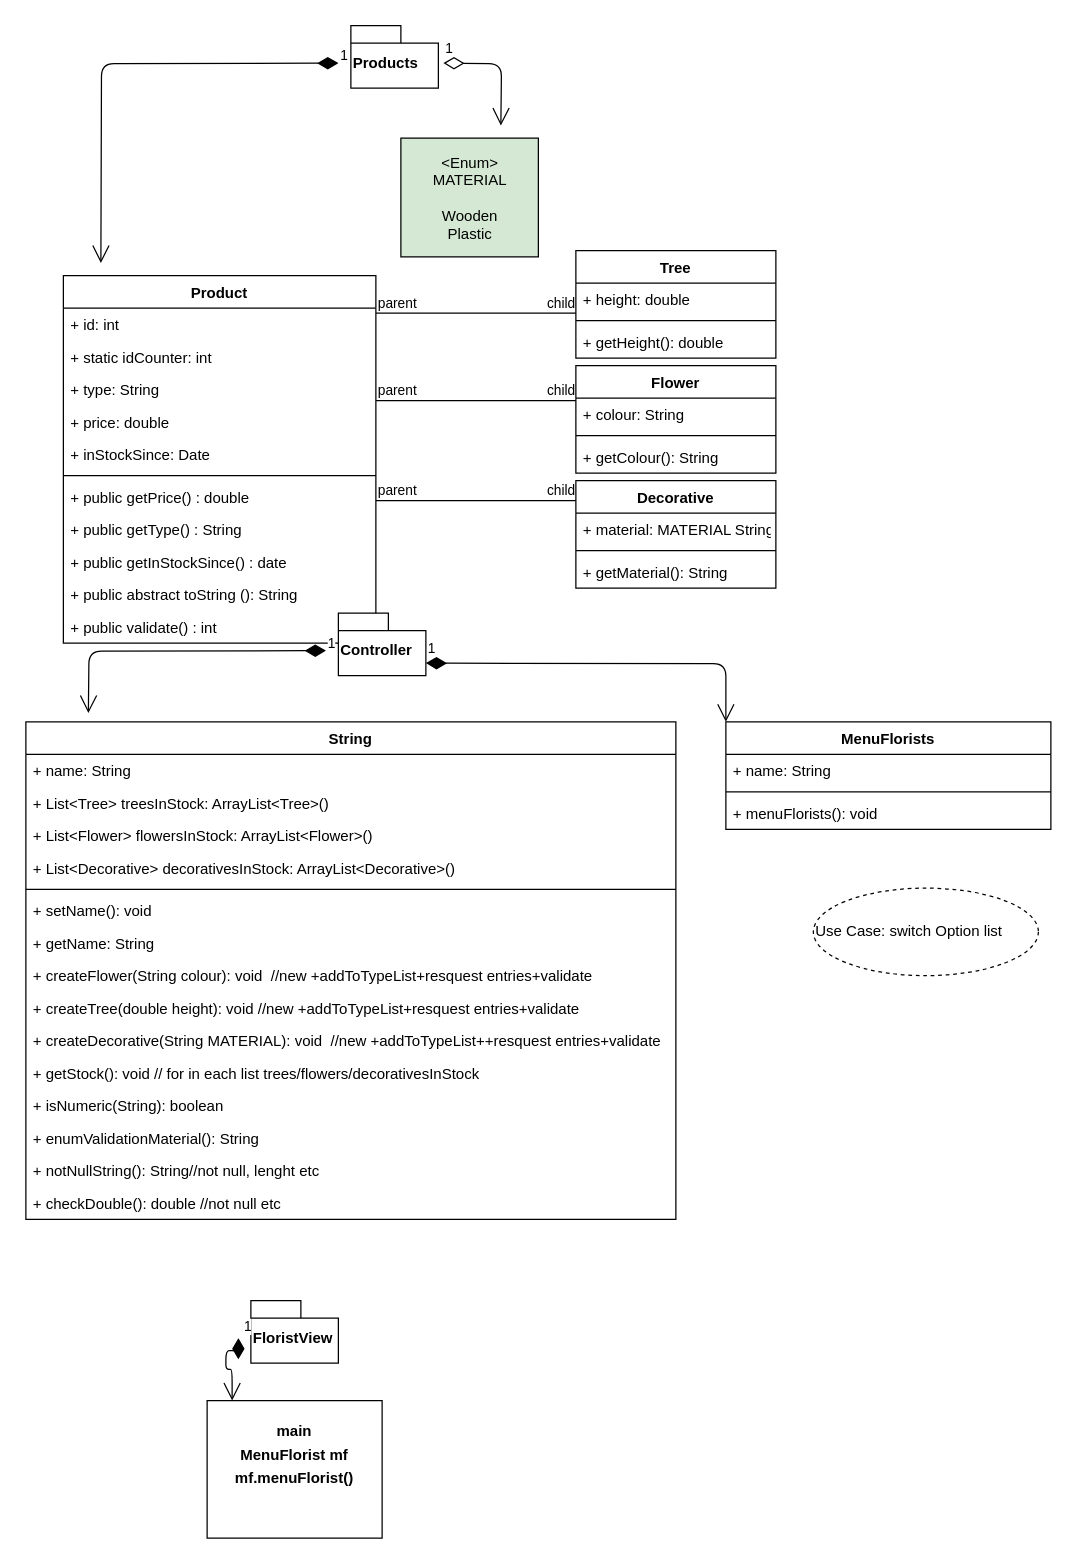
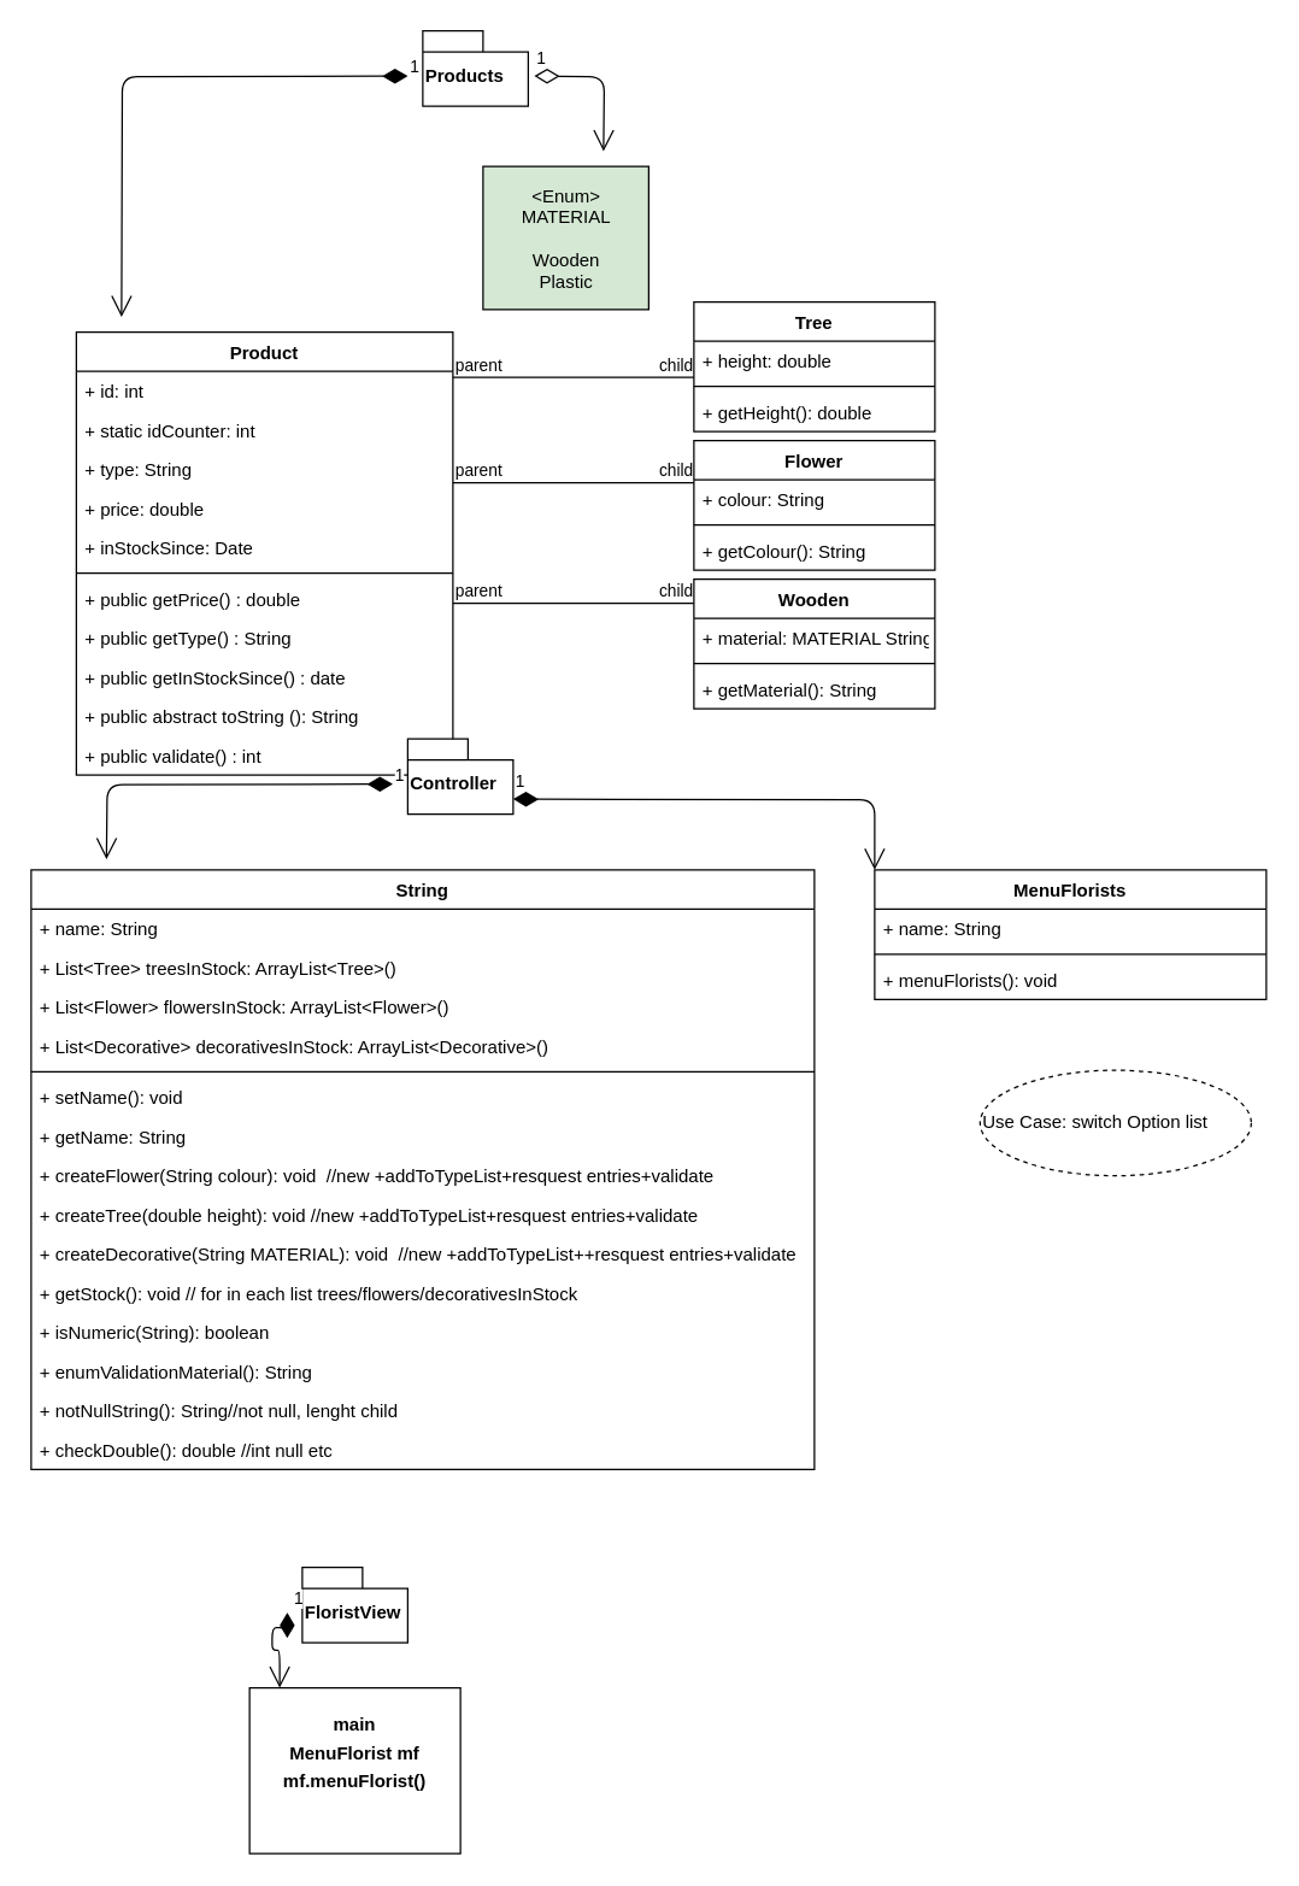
- <mxCell id="32" value="Decorative" style="swimlane;fontStyle=1;align=center;verticalAlign=top;childLayout=stackLayout;horizontal=1;startSize=26;horizontalStack=0;resizeParent=1;resizeParentMax=0;resizeLast=0;collapsible=1;marginBottom=0;" parent="1" vertex="1"><mxGeometry x="460" y="384" width="160" height="86" as="geometry" /></mxCell>
+ <mxCell id="32" value="Wooden" style="swimlane;fontStyle=1;align=center;verticalAlign=top;childLayout=stackLayout;horizontal=1;startSize=26;horizontalStack=0;resizeParent=1;resizeParentMax=0;resizeLast=0;collapsible=1;marginBottom=0;" parent="1" vertex="1"><mxGeometry x="460" y="384" width="160" height="86" as="geometry" /></mxCell>
- <mxCell id="54" value="+ notNullString(): String//not null, lenght etc" style="text;strokeColor=none;fillColor=none;align=left;verticalAlign=top;spacingLeft=4;spacingRight=4;overflow=hidden;rotatable=0;points=[[0,0.5],[1,0.5]];portConstraint=eastwest;" parent="40" vertex="1"><mxGeometry y="346" width="520" height="26" as="geometry" /></mxCell>
+ <mxCell id="54" value="+ notNullString(): String//not null, lenght child" style="text;strokeColor=none;fillColor=none;align=left;verticalAlign=top;spacingLeft=4;spacingRight=4;overflow=hidden;rotatable=0;points=[[0,0.5],[1,0.5]];portConstraint=eastwest;" parent="40" vertex="1"><mxGeometry y="346" width="520" height="26" as="geometry" /></mxCell>
- <mxCell id="55" value="+ checkDouble(): double //not null etc" style="text;strokeColor=none;fillColor=none;align=left;verticalAlign=top;spacingLeft=4;spacingRight=4;overflow=hidden;rotatable=0;points=[[0,0.5],[1,0.5]];portConstraint=eastwest;" parent="40" vertex="1"><mxGeometry y="372" width="520" height="26" as="geometry" /></mxCell>
+ <mxCell id="55" value="+ checkDouble(): double //int null etc" style="text;strokeColor=none;fillColor=none;align=left;verticalAlign=top;spacingLeft=4;spacingRight=4;overflow=hidden;rotatable=0;points=[[0,0.5],[1,0.5]];portConstraint=eastwest;" parent="40" vertex="1"><mxGeometry y="372" width="520" height="26" as="geometry" /></mxCell>
